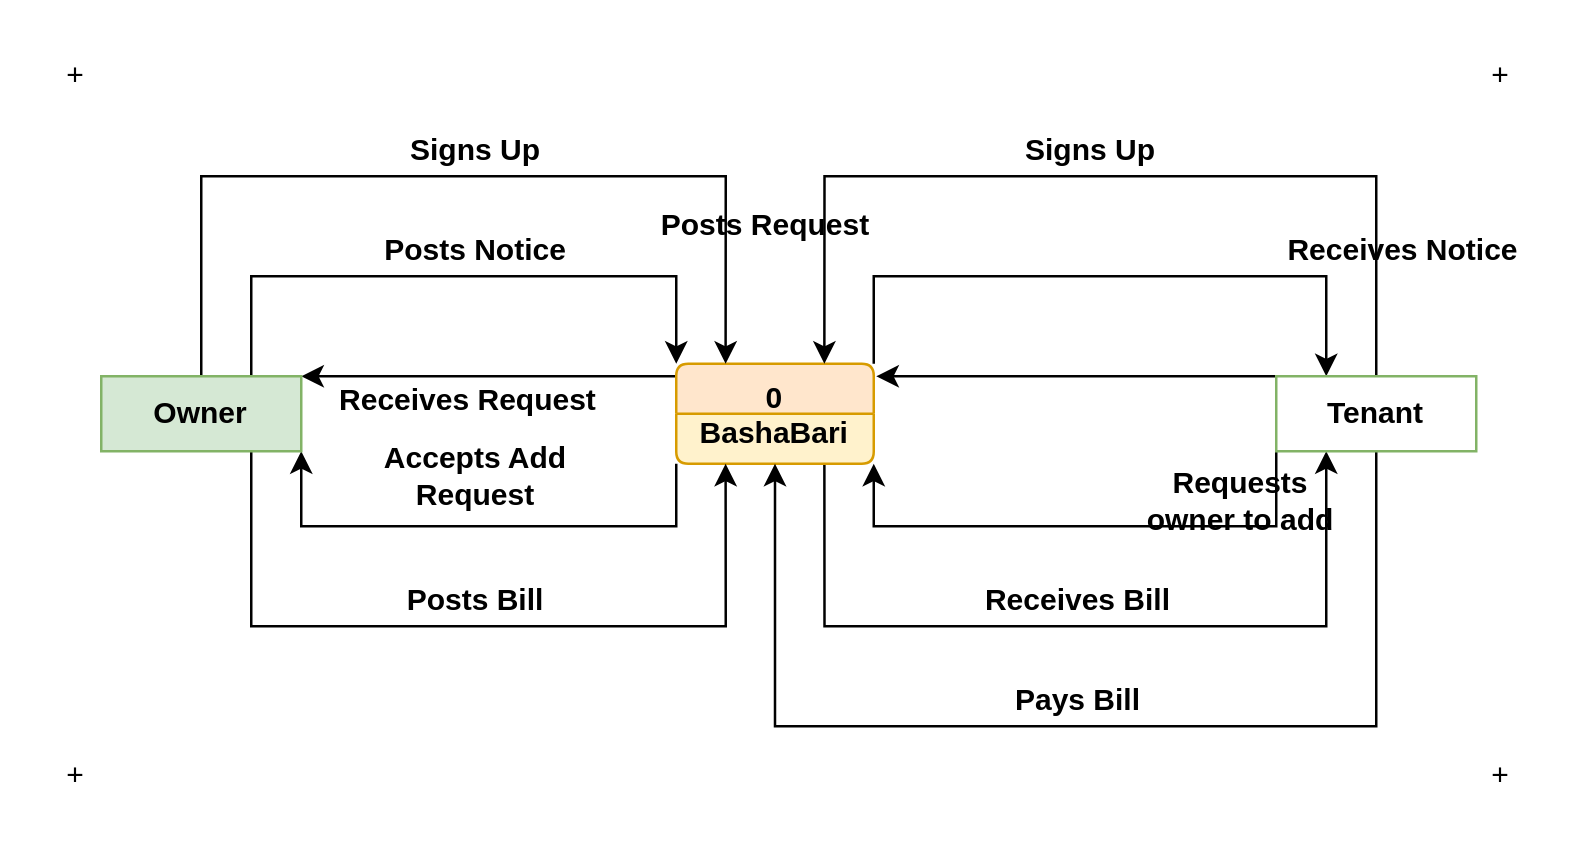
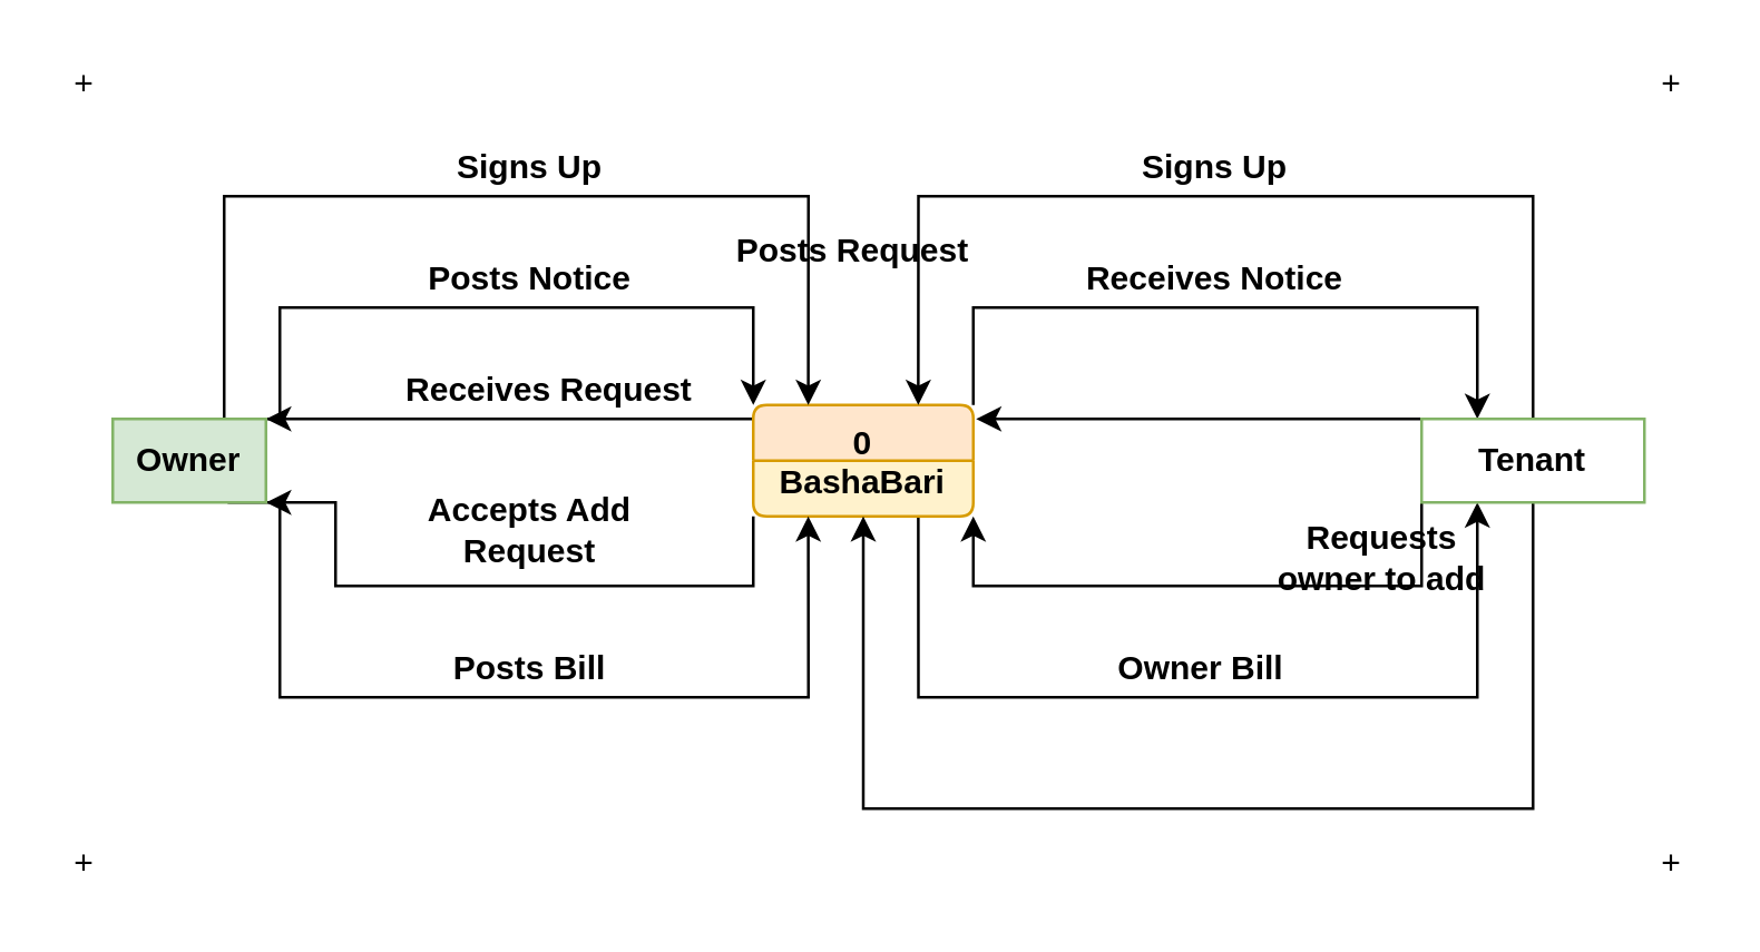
- <mxCell id="19" value="&lt;b&gt;Receives Notice&lt;/b&gt;" style="text;html=1;strokeColor=none;fillColor=none;align=center;verticalAlign=middle;whiteSpace=wrap;rounded=0;" vertex="1" parent="1"><mxGeometry x="511" y="90" width="100" height="20" as="geometry" /></mxCell>
+ <mxCell id="19" value="&lt;b&gt;Receives Notice&lt;/b&gt;" style="text;html=1;strokeColor=none;fillColor=none;align=center;verticalAlign=middle;whiteSpace=wrap;rounded=0;" vertex="1" parent="1"><mxGeometry x="386" y="90" width="100" height="20" as="geometry" /></mxCell>
- <mxCell id="21" value="&lt;b&gt;Receives Request&lt;/b&gt;" style="text;html=1;strokeColor=none;fillColor=none;align=center;verticalAlign=middle;whiteSpace=wrap;rounded=0;" vertex="1" parent="1"><mxGeometry x="132" y="150" width="110" height="20" as="geometry" /></mxCell>
+ <mxCell id="21" value="&lt;b&gt;Receives Request&lt;/b&gt;" style="text;html=1;strokeColor=none;fillColor=none;align=center;verticalAlign=middle;whiteSpace=wrap;rounded=0;" vertex="1" parent="1"><mxGeometry x="142" y="130" width="110" height="20" as="geometry" /></mxCell>
- <mxCell id="10" value="&lt;b&gt;Owner&lt;/b&gt;" style="rounded=0;whiteSpace=wrap;html=1;align=center;fillColor=#d5e8d4;strokeColor=#82b366;" vertex="1" parent="1"><mxGeometry x="40" y="150" width="80" height="30" as="geometry" /></mxCell>
+ <mxCell id="10" value="&lt;b&gt;Owner&lt;/b&gt;" style="rounded=0;whiteSpace=wrap;html=1;align=center;fillColor=#d5e8d4;strokeColor=#82b366;" vertex="1" parent="1"><mxGeometry x="40" y="150" width="55" height="30" as="geometry" /></mxCell>
- <mxCell id="25" value="&lt;b&gt;Receives Bill&lt;/b&gt;" style="text;html=1;strokeColor=none;fillColor=none;align=center;verticalAlign=middle;whiteSpace=wrap;rounded=0;" vertex="1" parent="1"><mxGeometry x="391" y="230" width="80" height="20" as="geometry" /></mxCell>
+ <mxCell id="25" value="&lt;b&gt;Owner Bill&lt;/b&gt;" style="text;html=1;strokeColor=none;fillColor=none;align=center;verticalAlign=middle;whiteSpace=wrap;rounded=0;" vertex="1" parent="1"><mxGeometry x="391" y="230" width="80" height="20" as="geometry" /></mxCell>
- <mxCell id="26" value="&lt;b&gt;Pays Bill&lt;/b&gt;" style="text;html=1;strokeColor=none;fillColor=none;align=center;verticalAlign=middle;whiteSpace=wrap;rounded=0;" vertex="1" parent="1"><mxGeometry x="391" y="270" width="80" height="20" as="geometry" /></mxCell>
